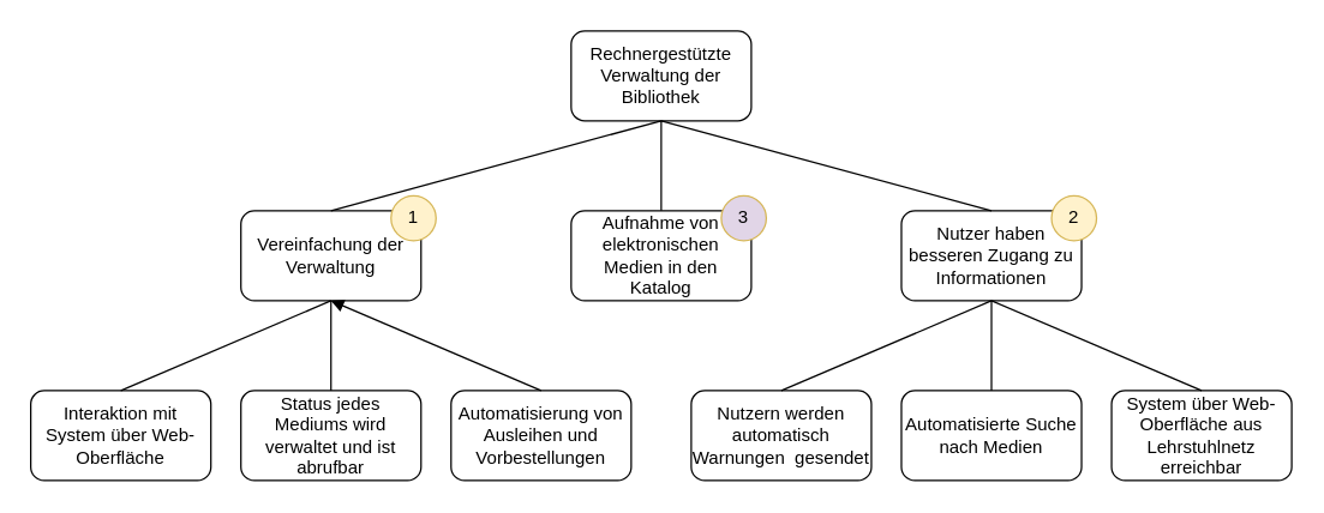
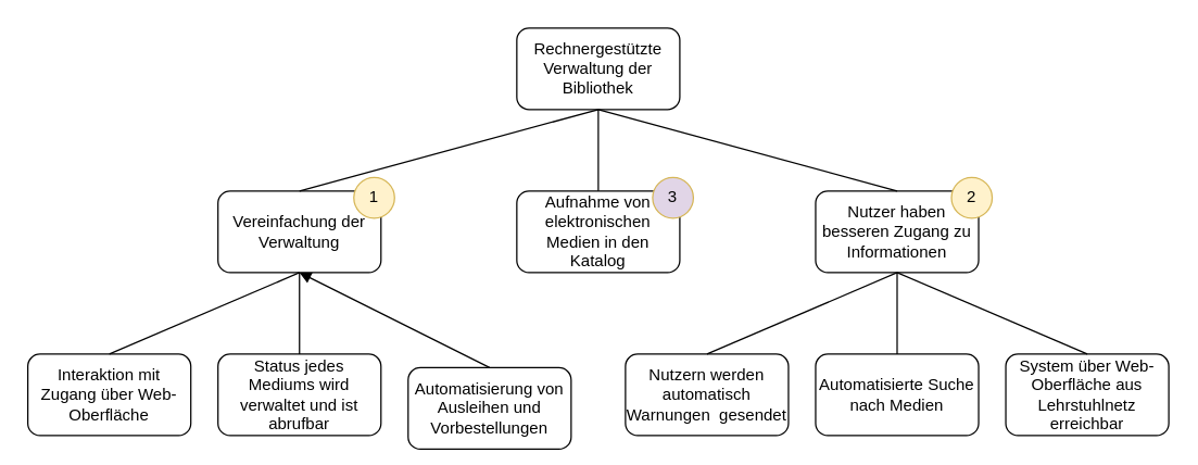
- <mxCell id="8" value="Interaktion mit System über Web-Oberfläche" style="rounded=1;whiteSpace=wrap;html=1;" vertex="1" parent="1"><mxGeometry x="20" y="260" width="120" height="60" as="geometry" /></mxCell>
+ <mxCell id="8" value="Interaktion mit Zugang über Web-Oberfläche" style="rounded=1;whiteSpace=wrap;html=1;" vertex="1" parent="1"><mxGeometry x="20" y="260" width="120" height="60" as="geometry" /></mxCell>
- <mxCell id="4" value="Automatisierung von Ausleihen und Vorbestellungen" style="rounded=1;whiteSpace=wrap;html=1;" vertex="1" parent="1"><mxGeometry x="300" y="260" width="120" height="60" as="geometry" /></mxCell>
+ <mxCell id="4" value="Automatisierung von Ausleihen und Vorbestellungen" style="rounded=1;whiteSpace=wrap;html=1;" vertex="1" parent="1"><mxGeometry x="300" y="270" width="120" height="60" as="geometry" /></mxCell>
